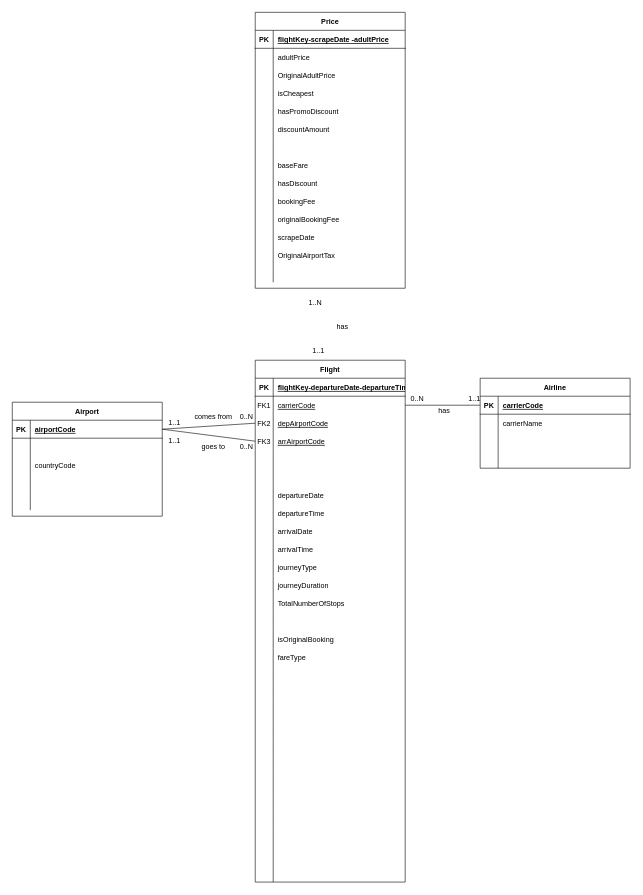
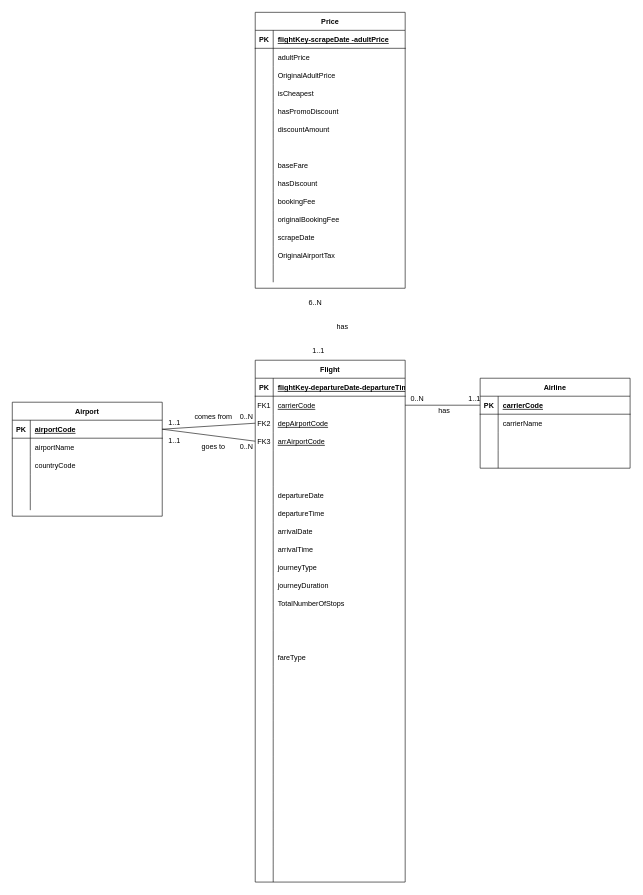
- <mxCell id="170" value="1..N" style="text;html=1;align=center;verticalAlign=middle;resizable=0;points=[];autosize=1;strokeColor=none;fillColor=none;" parent="1" vertex="1"><mxGeometry x="500" width="50" height="30" as="geometry" y="490" /></mxCell>
+ <mxCell id="170" value="6..N" style="text;html=1;align=center;verticalAlign=middle;resizable=0;points=[];autosize=1;strokeColor=none;fillColor=none;" parent="1" vertex="1"><mxGeometry x="500" width="50" height="30" as="geometry" y="490" /></mxCell>
+ <mxCell id="92" value="airportName" style="shape=partialRectangle;overflow=hidden;connectable=0;fillColor=none;top=0;left=0;bottom=0;right=0;align=left;spacingLeft=6;" parent="90" vertex="1"><mxGeometry x="30" width="220" height="30" as="geometry"><mxRectangle width="220" height="30" as="alternateBounds" /></mxGeometry></mxCell>
- <mxCell id="46" value="isOriginalBooking" style="shape=partialRectangle;overflow=hidden;connectable=0;fillColor=none;top=0;left=0;bottom=0;right=0;align=left;spacingLeft=6;" parent="44" vertex="1"><mxGeometry x="30" width="220" height="30" as="geometry"><mxRectangle width="220" height="30" as="alternateBounds" /></mxGeometry></mxCell>
